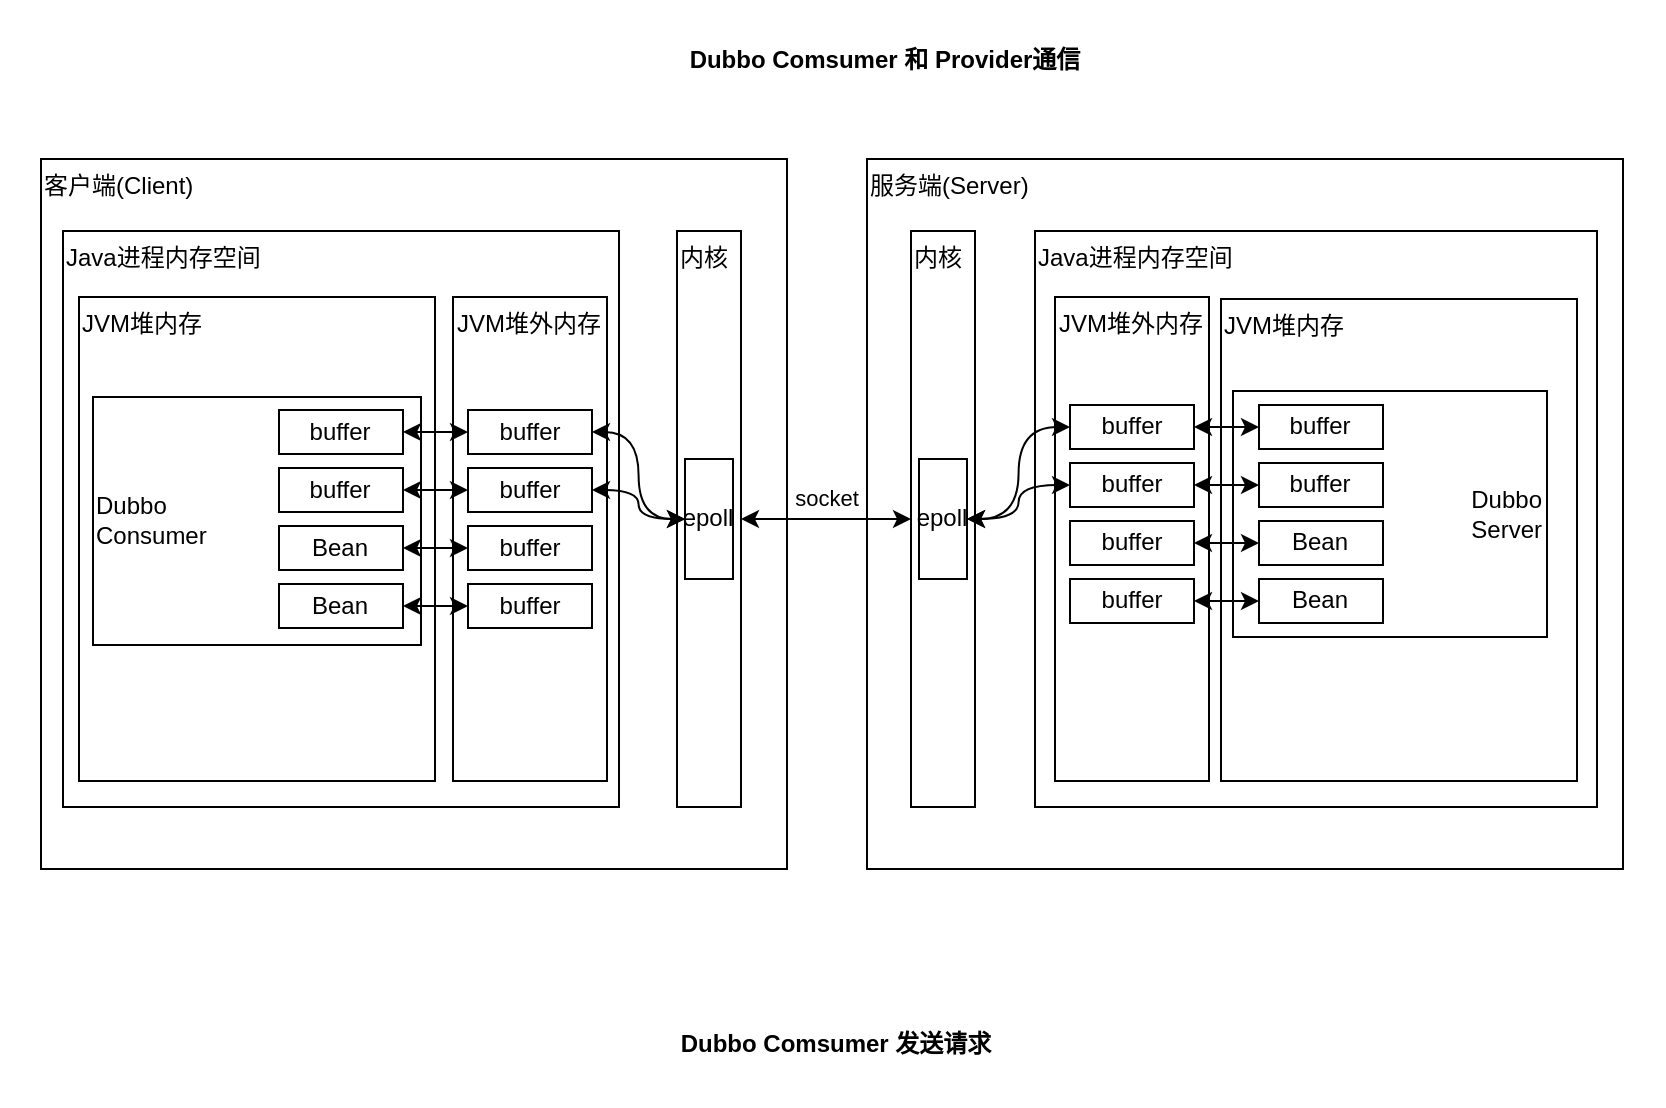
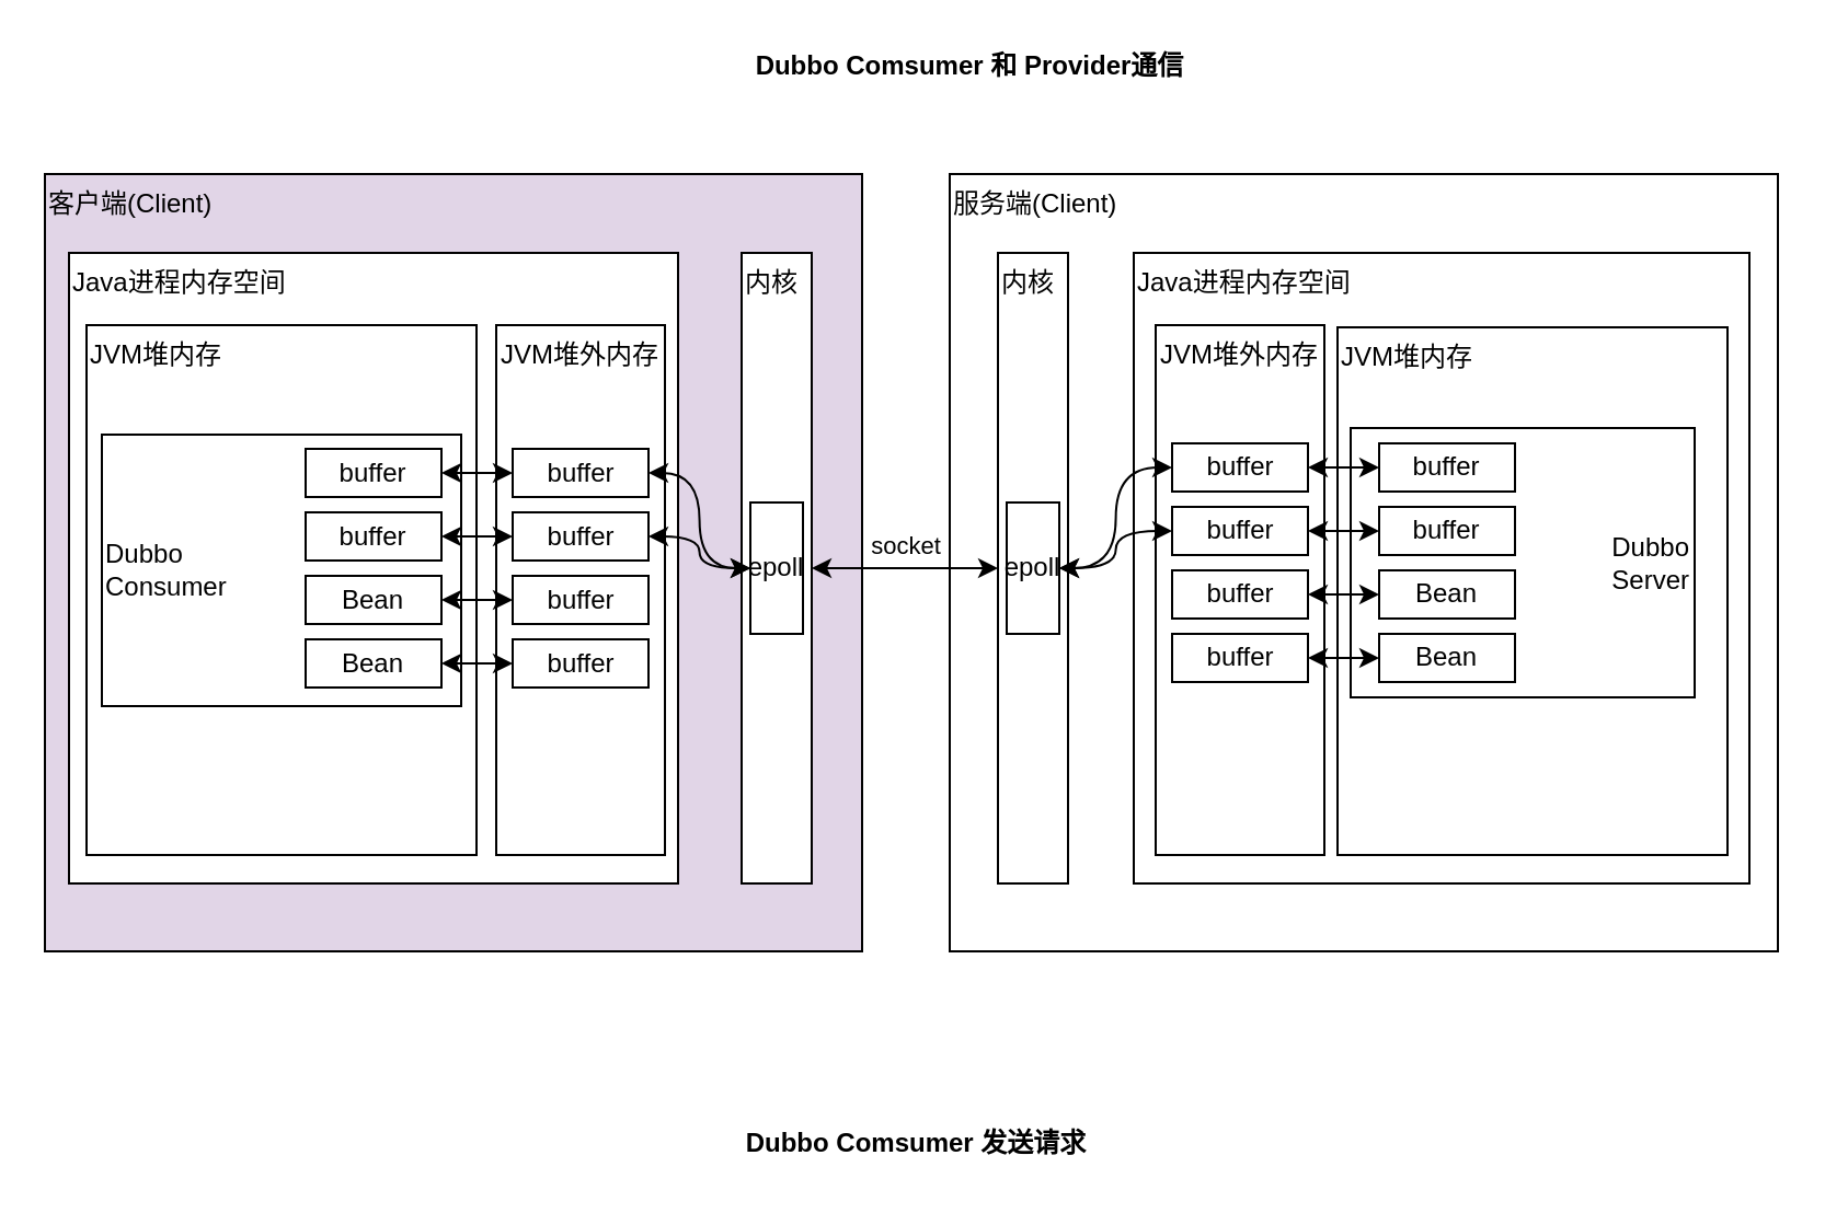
- <mxCell id="2" value="客户端(Client)" style="rounded=0;whiteSpace=wrap;html=1;align=left;verticalAlign=top;" vertex="1" parent="1"><mxGeometry x="20" y="79" width="373" height="355" as="geometry" /></mxCell>
+ <mxCell id="2" value="客户端(Client)" style="rounded=0;whiteSpace=wrap;html=1;align=left;verticalAlign=top;fillColor=#e1d5e7;" vertex="1" parent="1"><mxGeometry x="20" y="79" width="373" height="355" as="geometry" /></mxCell>
- <mxCell id="3" value="服务端(Server)" style="rounded=0;whiteSpace=wrap;html=1;align=left;verticalAlign=top;" vertex="1" parent="1"><mxGeometry x="433" y="79" width="378" height="355" as="geometry" /></mxCell>
+ <mxCell id="3" value="服务端(Client)" style="rounded=0;whiteSpace=wrap;html=1;align=left;verticalAlign=top;" vertex="1" parent="1"><mxGeometry x="433" y="79" width="378" height="355" as="geometry" /></mxCell>
